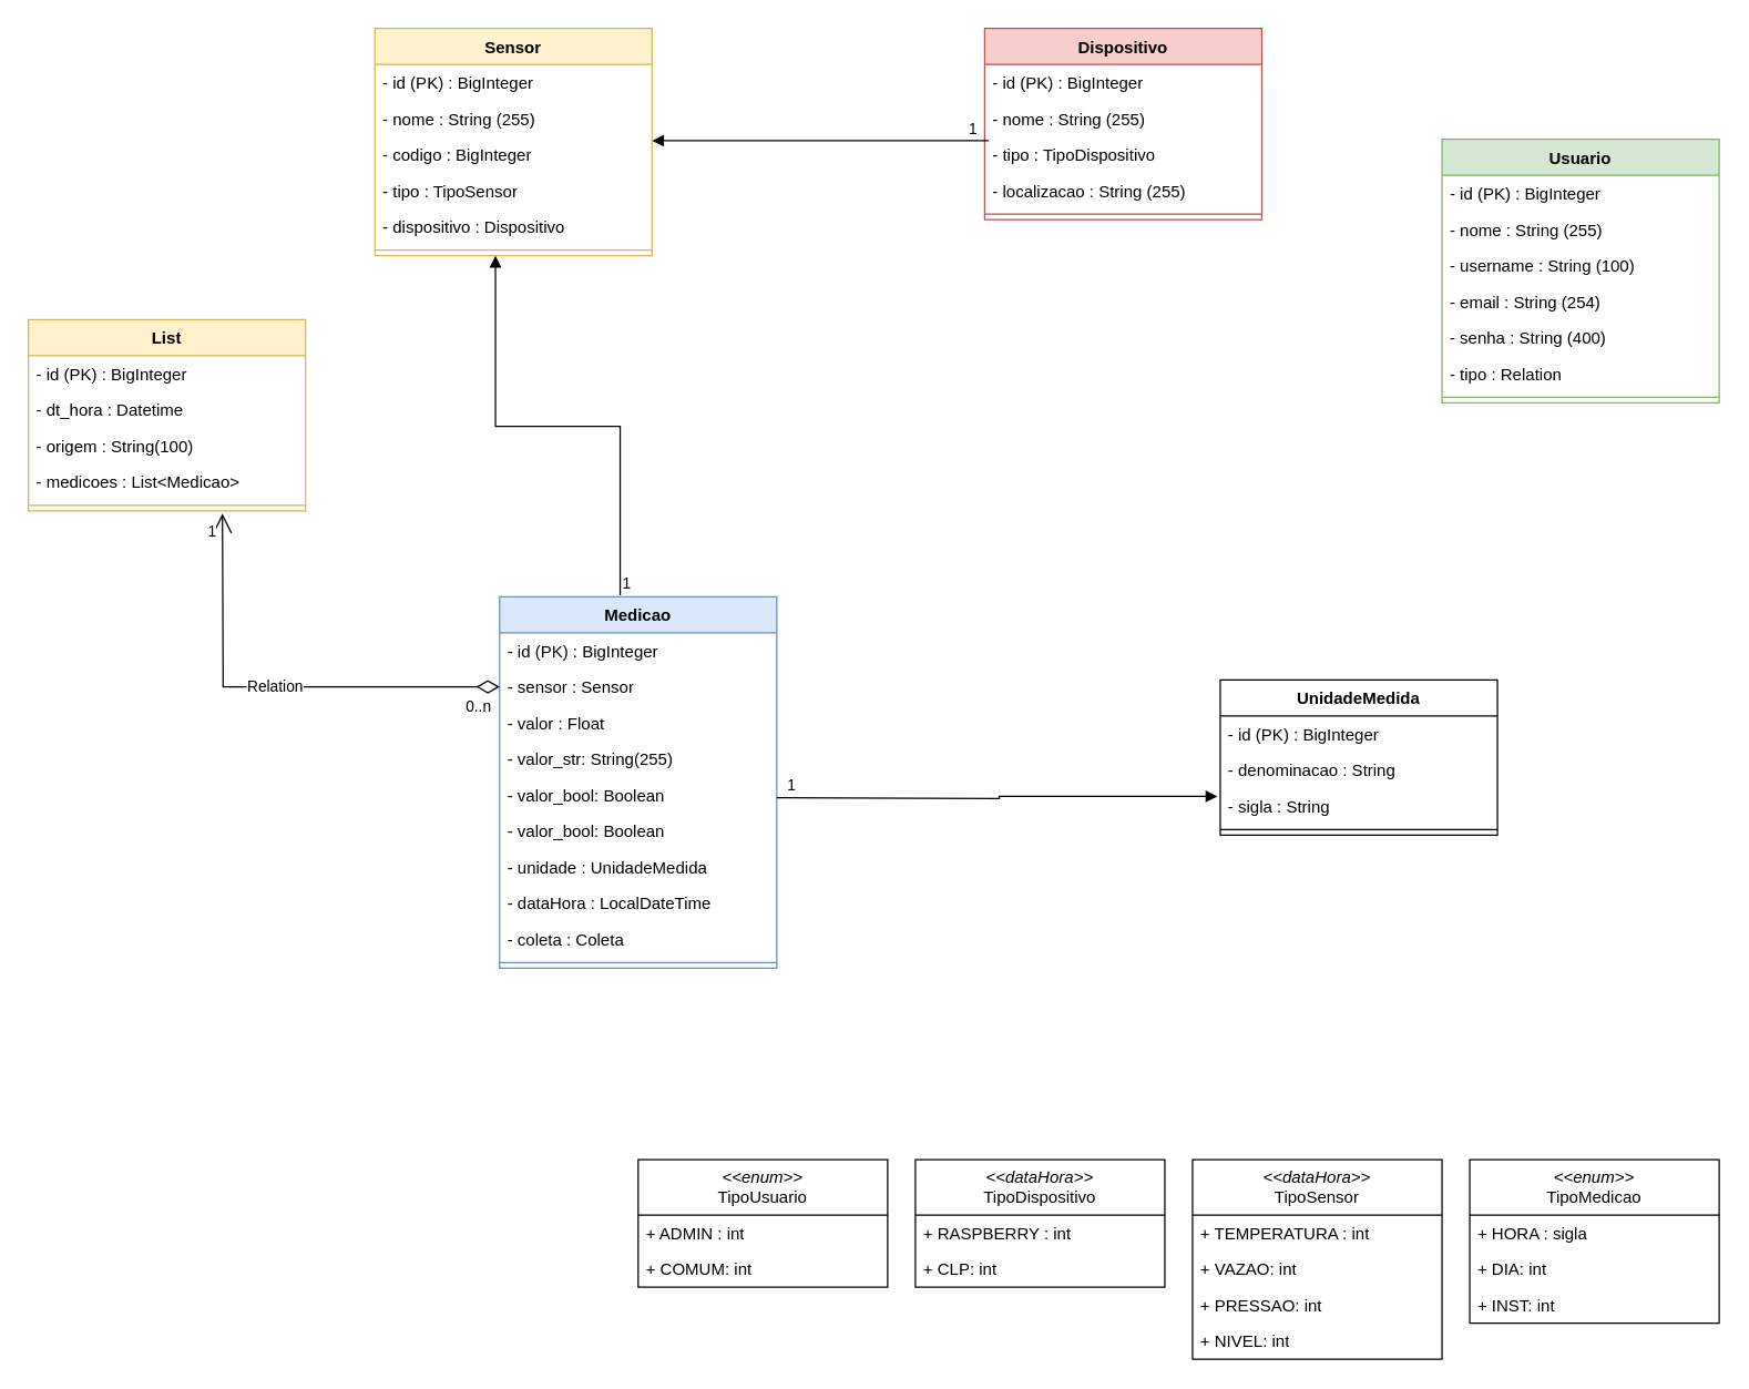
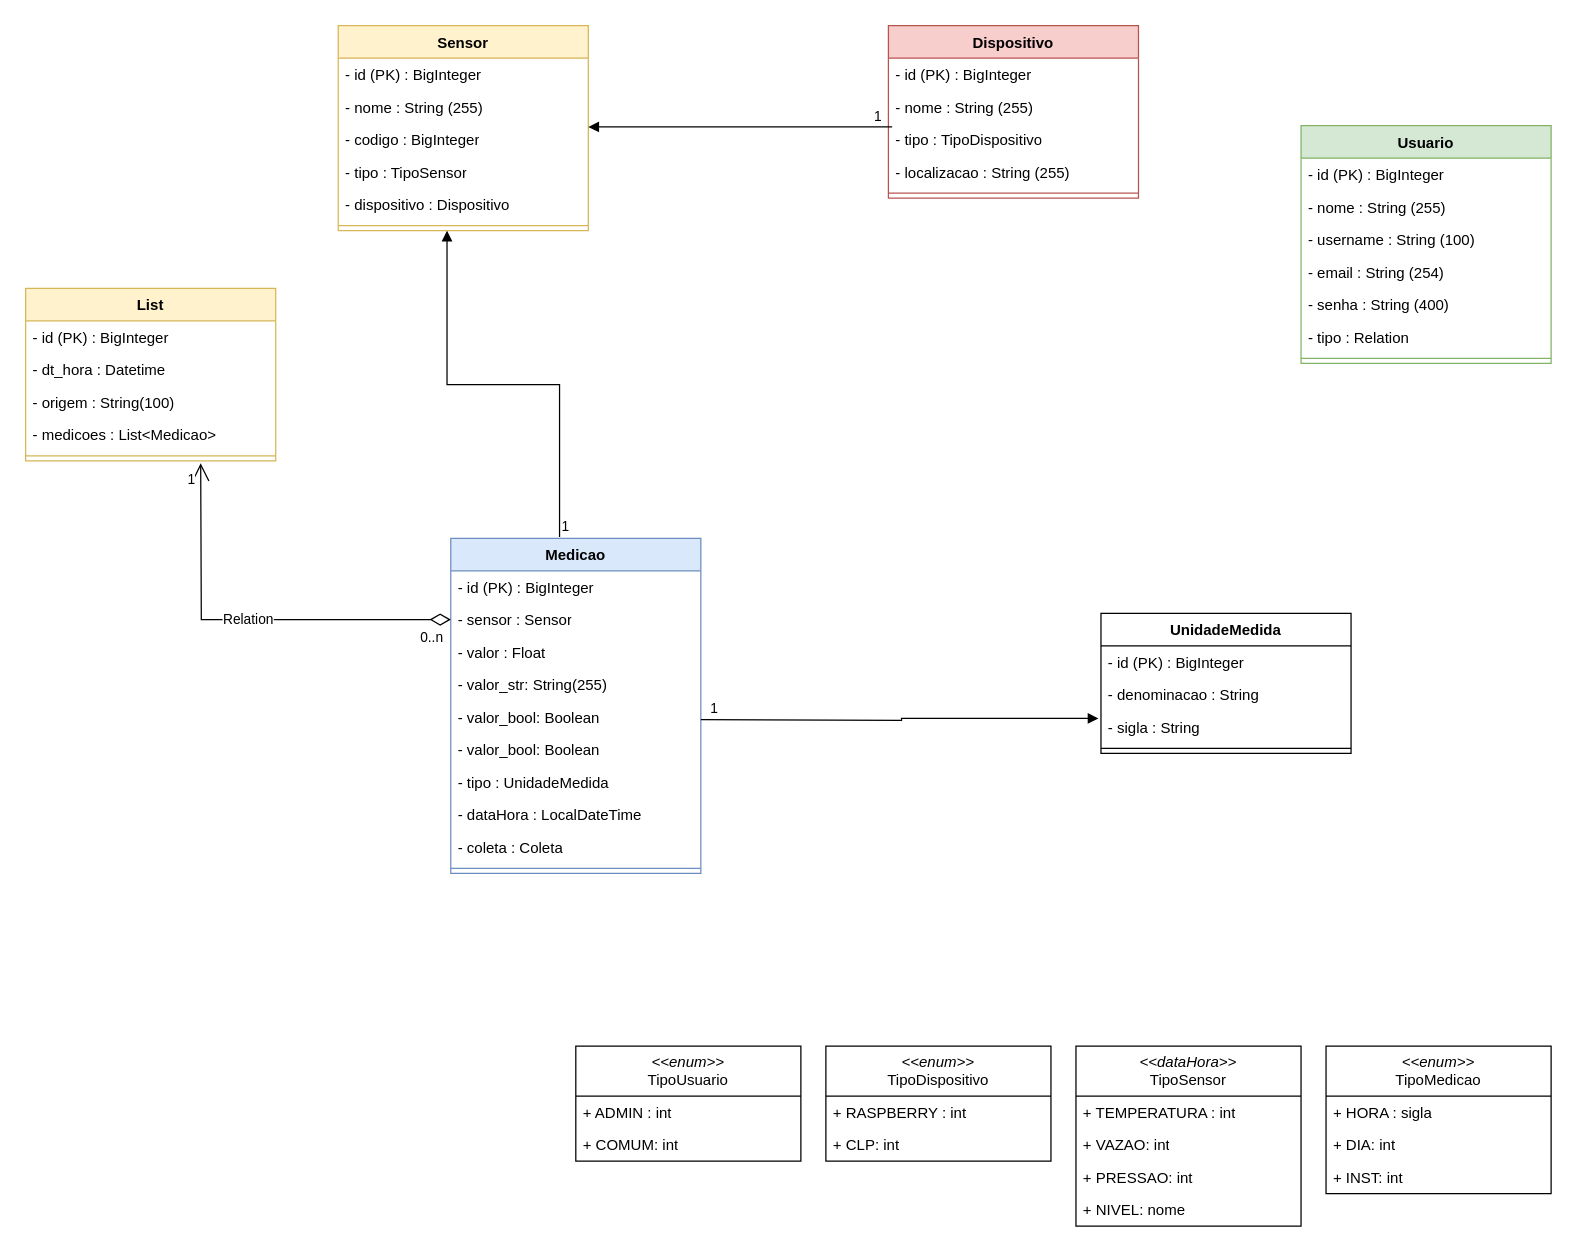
- <mxCell id="30" value="- unidade : UnidadeMedida" style="text;strokeColor=none;fillColor=none;align=left;verticalAlign=top;spacingLeft=4;spacingRight=4;overflow=hidden;rotatable=0;points=[[0,0.5],[1,0.5]];portConstraint=eastwest;whiteSpace=wrap;html=1;" parent="23" vertex="1"><mxGeometry y="182" width="200" height="26" as="geometry" /></mxCell>
+ <mxCell id="30" value="- tipo : UnidadeMedida" style="text;strokeColor=none;fillColor=none;align=left;verticalAlign=top;spacingLeft=4;spacingRight=4;overflow=hidden;rotatable=0;points=[[0,0.5],[1,0.5]];portConstraint=eastwest;whiteSpace=wrap;html=1;" parent="23" vertex="1"><mxGeometry y="182" width="200" height="26" as="geometry" /></mxCell>
- <mxCell id="42" value="&lt;div&gt;&lt;i&gt;&amp;lt;&amp;lt;dataHora&amp;gt;&amp;gt;&lt;/i&gt;&lt;/div&gt;&lt;div&gt;TipoDispositivo&lt;/div&gt;" style="swimlane;fontStyle=0;childLayout=stackLayout;horizontal=1;startSize=40;fillColor=none;horizontalStack=0;resizeParent=1;resizeParentMax=0;resizeLast=0;collapsible=1;marginBottom=0;whiteSpace=wrap;html=1;" parent="1" vertex="1"><mxGeometry x="660" y="836" width="180" height="92" as="geometry" /></mxCell>
+ <mxCell id="42" value="&lt;div&gt;&lt;i&gt;&amp;lt;&amp;lt;enum&amp;gt;&amp;gt;&lt;/i&gt;&lt;/div&gt;&lt;div&gt;TipoDispositivo&lt;/div&gt;" style="swimlane;fontStyle=0;childLayout=stackLayout;horizontal=1;startSize=40;fillColor=none;horizontalStack=0;resizeParent=1;resizeParentMax=0;resizeLast=0;collapsible=1;marginBottom=0;whiteSpace=wrap;html=1;" parent="1" vertex="1"><mxGeometry x="660" y="836" width="180" height="92" as="geometry" /></mxCell>
- <mxCell id="49" value="+ NIVEL: int" style="text;strokeColor=none;fillColor=none;align=left;verticalAlign=top;spacingLeft=4;spacingRight=4;overflow=hidden;rotatable=0;points=[[0,0.5],[1,0.5]];portConstraint=eastwest;whiteSpace=wrap;html=1;" parent="45" vertex="1"><mxGeometry y="118" width="180" height="26" as="geometry" /></mxCell>
+ <mxCell id="49" value="+ NIVEL: nome" style="text;strokeColor=none;fillColor=none;align=left;verticalAlign=top;spacingLeft=4;spacingRight=4;overflow=hidden;rotatable=0;points=[[0,0.5],[1,0.5]];portConstraint=eastwest;whiteSpace=wrap;html=1;" parent="45" vertex="1"><mxGeometry y="118" width="180" height="26" as="geometry" /></mxCell>
